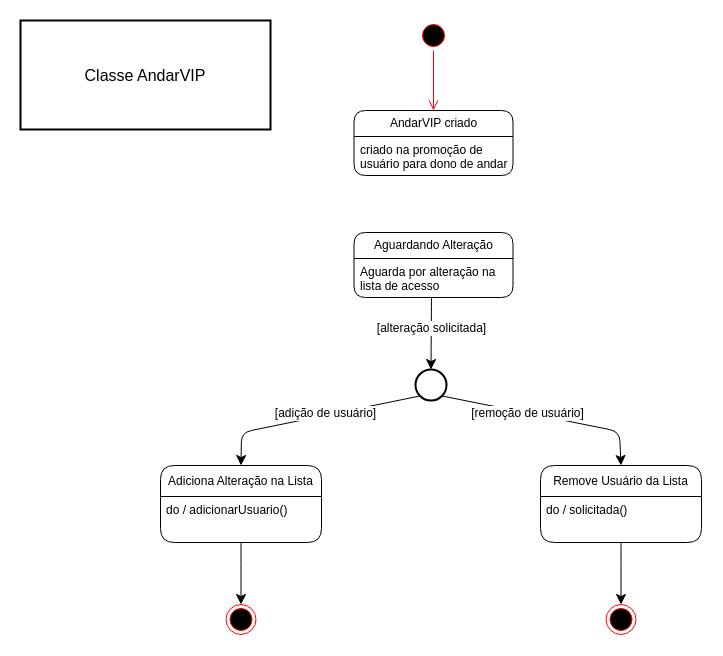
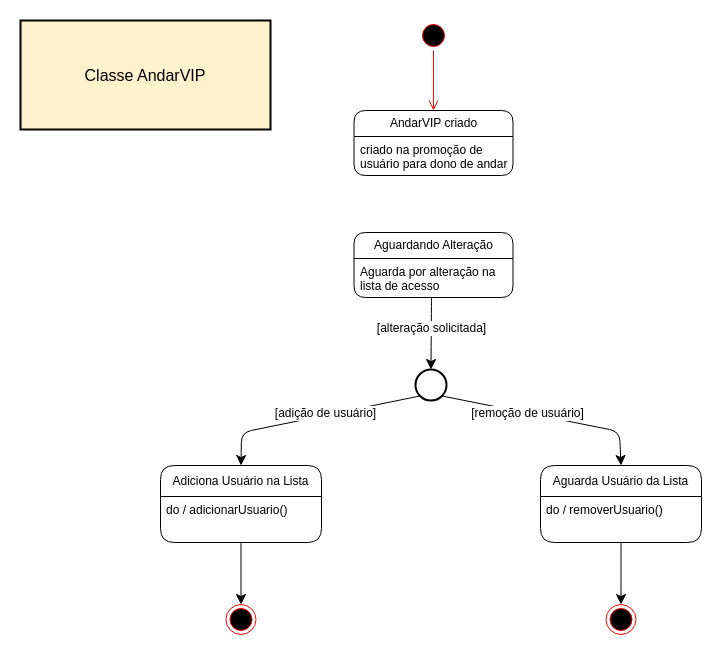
- <mxCell id="2" value="Classe AndarVIP" style="rounded=0;whiteSpace=wrap;html=1;strokeWidth=2;fontSize=16;" parent="1" vertex="1"><mxGeometry x="20" y="20" width="250" height="109" as="geometry" /></mxCell>
+ <mxCell id="2" value="Classe AndarVIP" style="rounded=0;whiteSpace=wrap;html=1;strokeWidth=2;fontSize=16;fillColor=#fff2cc;" parent="1" vertex="1"><mxGeometry x="20" y="20" width="250" height="109" as="geometry" /></mxCell>
- <mxCell id="16" value="Adiciona Alteração na Lista" style="swimlane;fontStyle=0;childLayout=stackLayout;horizontal=1;startSize=31;fillColor=none;horizontalStack=0;resizeParent=1;resizeParentMax=0;resizeLast=0;collapsible=1;marginBottom=0;whiteSpace=wrap;html=1;rounded=1;" vertex="1" parent="1"><mxGeometry x="160" y="465" width="161" height="77" as="geometry" /></mxCell>
+ <mxCell id="16" value="Adiciona Usuário na Lista" style="swimlane;fontStyle=0;childLayout=stackLayout;horizontal=1;startSize=31;fillColor=none;horizontalStack=0;resizeParent=1;resizeParentMax=0;resizeLast=0;collapsible=1;marginBottom=0;whiteSpace=wrap;html=1;rounded=1;" vertex="1" parent="1"><mxGeometry x="160" y="465" width="161" height="77" as="geometry" /></mxCell>
- <mxCell id="14" value="Remove Usuário da Lista" style="swimlane;fontStyle=0;childLayout=stackLayout;horizontal=1;startSize=31;fillColor=none;horizontalStack=0;resizeParent=1;resizeParentMax=0;resizeLast=0;collapsible=1;marginBottom=0;whiteSpace=wrap;html=1;rounded=1;" parent="1" vertex="1"><mxGeometry x="540" y="465" width="161" height="77" as="geometry" /></mxCell>
+ <mxCell id="14" value="Aguarda Usuário da Lista" style="swimlane;fontStyle=0;childLayout=stackLayout;horizontal=1;startSize=31;fillColor=none;horizontalStack=0;resizeParent=1;resizeParentMax=0;resizeLast=0;collapsible=1;marginBottom=0;whiteSpace=wrap;html=1;rounded=1;" parent="1" vertex="1"><mxGeometry x="540" y="465" width="161" height="77" as="geometry" /></mxCell>
- <mxCell id="15" value="do / solicitada()" style="text;strokeColor=none;fillColor=none;align=left;verticalAlign=top;spacingLeft=4;spacingRight=4;overflow=hidden;rotatable=0;points=[[0,0.5],[1,0.5]];portConstraint=eastwest;whiteSpace=wrap;html=1;" parent="14" vertex="1"><mxGeometry y="31" width="161" height="46" as="geometry" /></mxCell>
+ <mxCell id="15" value="do / removerUsuario()" style="text;strokeColor=none;fillColor=none;align=left;verticalAlign=top;spacingLeft=4;spacingRight=4;overflow=hidden;rotatable=0;points=[[0,0.5],[1,0.5]];portConstraint=eastwest;whiteSpace=wrap;html=1;" parent="14" vertex="1"><mxGeometry y="31" width="161" height="46" as="geometry" /></mxCell>
